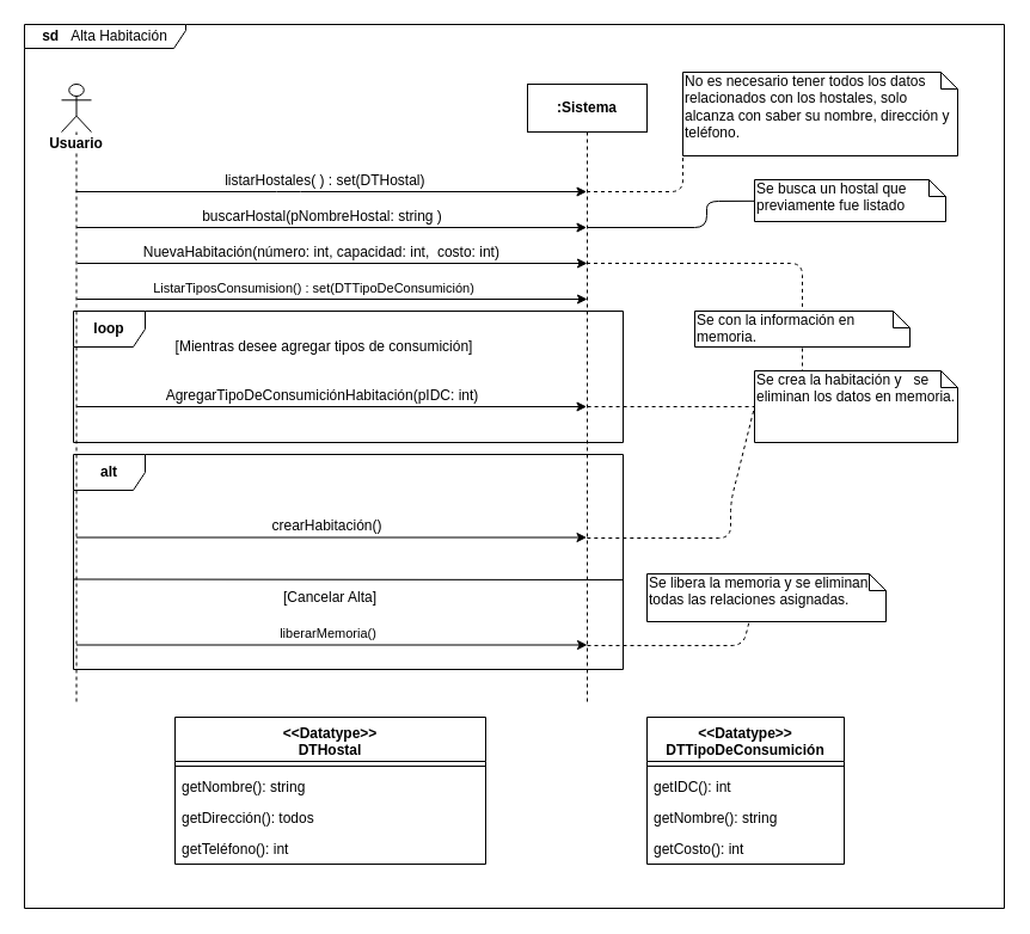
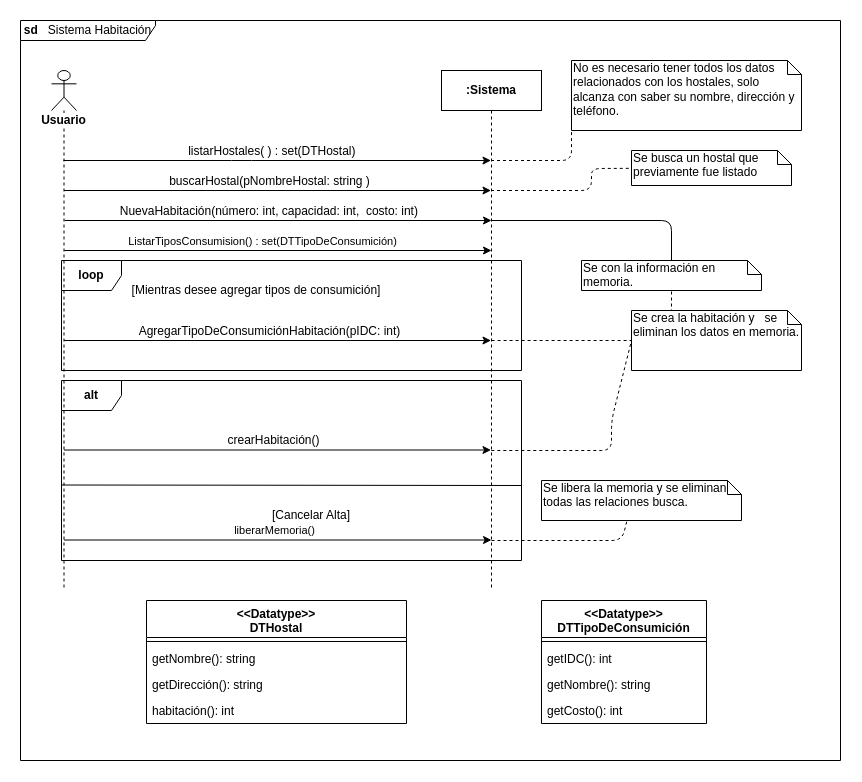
- <mxCell id="5" value="&lt;b&gt;sd&amp;nbsp; &amp;nbsp;&lt;/b&gt;Alta Habitación" style="shape=umlFrame;whiteSpace=wrap;html=1;width=135;height=20;" parent="1" vertex="1"><mxGeometry x="20" y="20" width="820" height="740" as="geometry" /></mxCell>
+ <mxCell id="5" value="&lt;b&gt;sd&amp;nbsp; &amp;nbsp;&lt;/b&gt;Sistema Habitación" style="shape=umlFrame;whiteSpace=wrap;html=1;width=135;height=20;" parent="1" vertex="1"><mxGeometry x="20" y="20" width="820" height="740" as="geometry" /></mxCell>
- <mxCell id="21" value="" style="endArrow=none;dashed=0;html=1;" parent="1" source="6" target="18" edge="1"><mxGeometry width="50" height="50" relative="1" as="geometry"><mxPoint x="631" y="390" as="sourcePoint" /><mxPoint x="681" y="340" as="targetPoint" /><Array as="points"><mxPoint x="591" y="190" /><mxPoint x="591" y="168" /></Array></mxGeometry></mxCell>
+ <mxCell id="21" value="" style="endArrow=none;dashed=1;html=1;" parent="1" source="6" target="18" edge="1"><mxGeometry width="50" height="50" relative="1" as="geometry"><mxPoint x="631" y="390" as="sourcePoint" /><mxPoint x="681" y="340" as="targetPoint" /><Array as="points"><mxPoint x="591" y="190" /><mxPoint x="591" y="168" /></Array></mxGeometry></mxCell>
- <mxCell id="20" value="" style="endArrow=none;dashed=1;html=1;" parent="1" source="6" target="17" edge="1"><mxGeometry width="50" height="50" relative="1" as="geometry"><mxPoint x="521" y="245" as="sourcePoint" /><mxPoint x="571" y="195" as="targetPoint" /><Array as="points"><mxPoint x="671" y="220" /></Array></mxGeometry></mxCell>
+ <mxCell id="20" value="" style="endArrow=none;dashed=0;html=1;" parent="1" source="6" target="17" edge="1"><mxGeometry width="50" height="50" relative="1" as="geometry"><mxPoint x="521" y="245" as="sourcePoint" /><mxPoint x="571" y="195" as="targetPoint" /><Array as="points"><mxPoint x="671" y="220" /></Array></mxGeometry></mxCell>
- <mxCell id="15" value="[Mientras desee agregar tipos de consumición]" style="text;html=1;strokeColor=none;fillColor=none;align=center;verticalAlign=middle;whiteSpace=wrap;rounded=0;" parent="1" vertex="1"><mxGeometry x="121" y="280" width="300" height="20" as="geometry" /></mxCell>
+ <mxCell id="15" value="[Mientras desee agregar tipos de consumición]" style="text;html=1;strokeColor=none;fillColor=none;align=center;verticalAlign=middle;whiteSpace=wrap;rounded=0;" parent="1" vertex="1"><mxGeometry x="106" y="280" width="300" height="20" as="geometry" /></mxCell>
- <mxCell id="43" value="&lt;span style=&quot;font-family: &amp;#34;helvetica&amp;#34; , sans-serif ; white-space: normal&quot;&gt;Se libera la&amp;nbsp;&lt;/span&gt;&lt;span style=&quot;font-family: &amp;#34;helvetica&amp;#34; , sans-serif ; white-space: normal&quot;&gt;memoria y se eliminan todas las relaciones asignadas.&lt;/span&gt;" style="shape=note;whiteSpace=wrap;html=1;size=14;verticalAlign=top;align=left;spacingTop=-6;" parent="1" vertex="1"><mxGeometry x="541" y="480" width="200" height="40" as="geometry" /></mxCell>
+ <mxCell id="43" value="&lt;span style=&quot;font-family: &amp;#34;helvetica&amp;#34; , sans-serif ; white-space: normal&quot;&gt;Se libera la&amp;nbsp;&lt;/span&gt;&lt;span style=&quot;font-family: &amp;#34;helvetica&amp;#34; , sans-serif ; white-space: normal&quot;&gt;memoria y se eliminan todas las relaciones busca.&lt;/span&gt;" style="shape=note;whiteSpace=wrap;html=1;size=14;verticalAlign=top;align=left;spacingTop=-6;" parent="1" vertex="1"><mxGeometry x="541" y="480" width="200" height="40" as="geometry" /></mxCell>
- <mxCell id="37" value="[Cancelar Alta]" style="text;html=1;strokeColor=none;fillColor=none;align=center;verticalAlign=middle;whiteSpace=wrap;rounded=0;" parent="1" vertex="1"><mxGeometry x="211" y="490" width="130" height="20" as="geometry" /></mxCell>
+ <mxCell id="37" value="[Cancelar Alta]" style="text;html=1;strokeColor=none;fillColor=none;align=center;verticalAlign=middle;whiteSpace=wrap;rounded=0;" parent="1" vertex="1"><mxGeometry x="246" y="505" width="130" height="20" as="geometry" /></mxCell>
- <mxCell id="26" value="getDirección(): todos" style="text;strokeColor=none;fillColor=none;align=left;verticalAlign=top;spacingLeft=4;spacingRight=4;overflow=hidden;rotatable=0;points=[[0,0.5],[1,0.5]];portConstraint=eastwest;" parent="23" vertex="1"><mxGeometry y="71" width="260" height="26" as="geometry" /></mxCell>
+ <mxCell id="26" value="getDirección(): string" style="text;strokeColor=none;fillColor=none;align=left;verticalAlign=top;spacingLeft=4;spacingRight=4;overflow=hidden;rotatable=0;points=[[0,0.5],[1,0.5]];portConstraint=eastwest;" parent="23" vertex="1"><mxGeometry y="71" width="260" height="26" as="geometry" /></mxCell>
- <mxCell id="27" value="getTeléfono(): int" style="text;strokeColor=none;fillColor=none;align=left;verticalAlign=top;spacingLeft=4;spacingRight=4;overflow=hidden;rotatable=0;points=[[0,0.5],[1,0.5]];portConstraint=eastwest;" parent="23" vertex="1"><mxGeometry y="97" width="260" height="26" as="geometry" /></mxCell>
+ <mxCell id="27" value="habitación(): int" style="text;strokeColor=none;fillColor=none;align=left;verticalAlign=top;spacingLeft=4;spacingRight=4;overflow=hidden;rotatable=0;points=[[0,0.5],[1,0.5]];portConstraint=eastwest;" parent="23" vertex="1"><mxGeometry y="97" width="260" height="26" as="geometry" /></mxCell>
